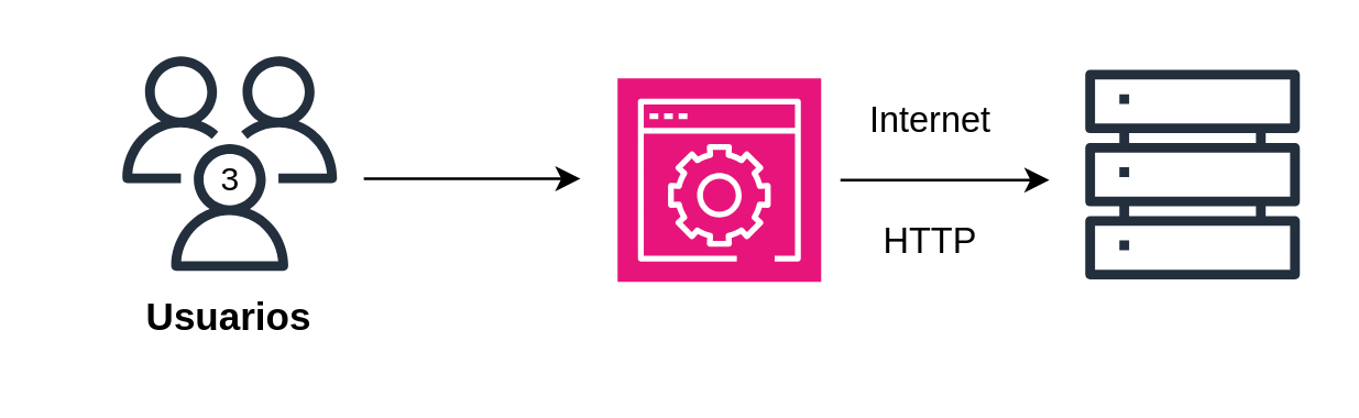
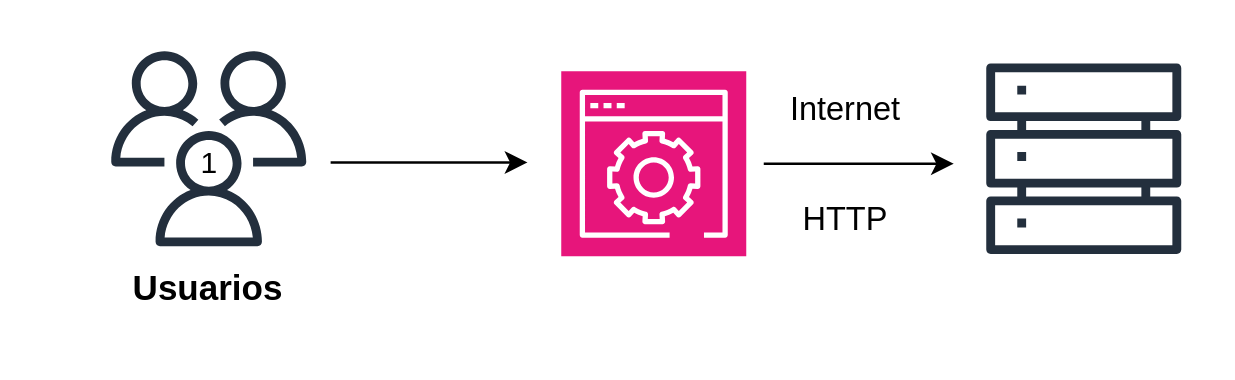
- <mxCell id="7" value="&lt;font style=&quot;color: light-dark(rgb(0, 0, 0), rgb(0, 0, 0));&quot;&gt;3&lt;/font&gt;" style="text;html=1;align=center;verticalAlign=middle;whiteSpace=wrap;rounded=0;" vertex="1" parent="1"><mxGeometry x="20.75" y="20" width="124.5" height="90" as="geometry" /></mxCell>
+ <mxCell id="7" value="&lt;font style=&quot;color: light-dark(rgb(0, 0, 0), rgb(0, 0, 0));&quot;&gt;1&lt;/font&gt;" style="text;html=1;align=center;verticalAlign=middle;whiteSpace=wrap;rounded=0;" vertex="1" parent="1"><mxGeometry x="20.75" y="20" width="124.5" height="90" as="geometry" /></mxCell>
